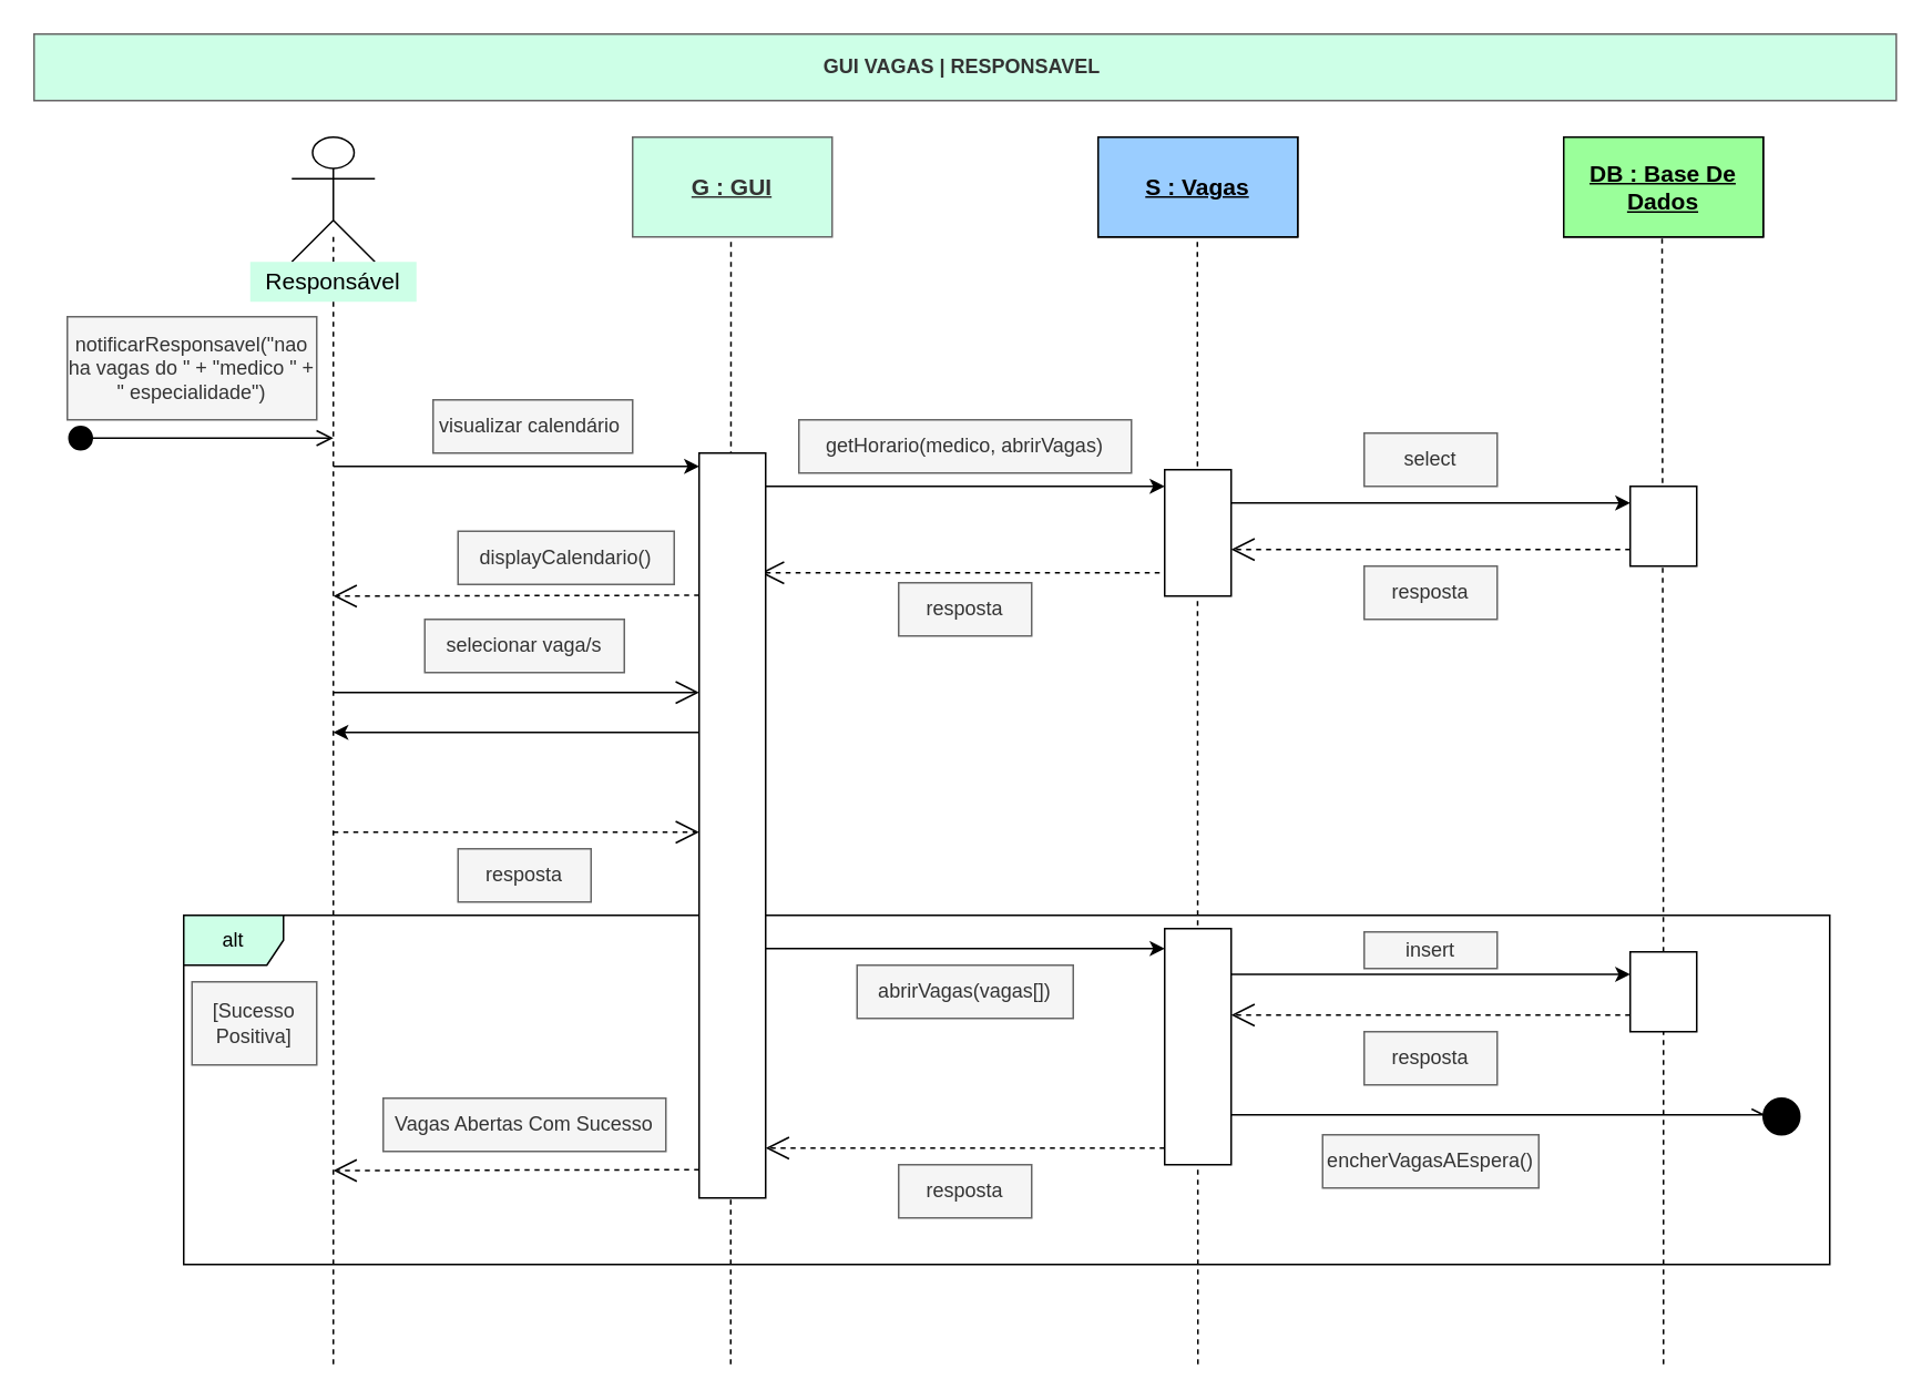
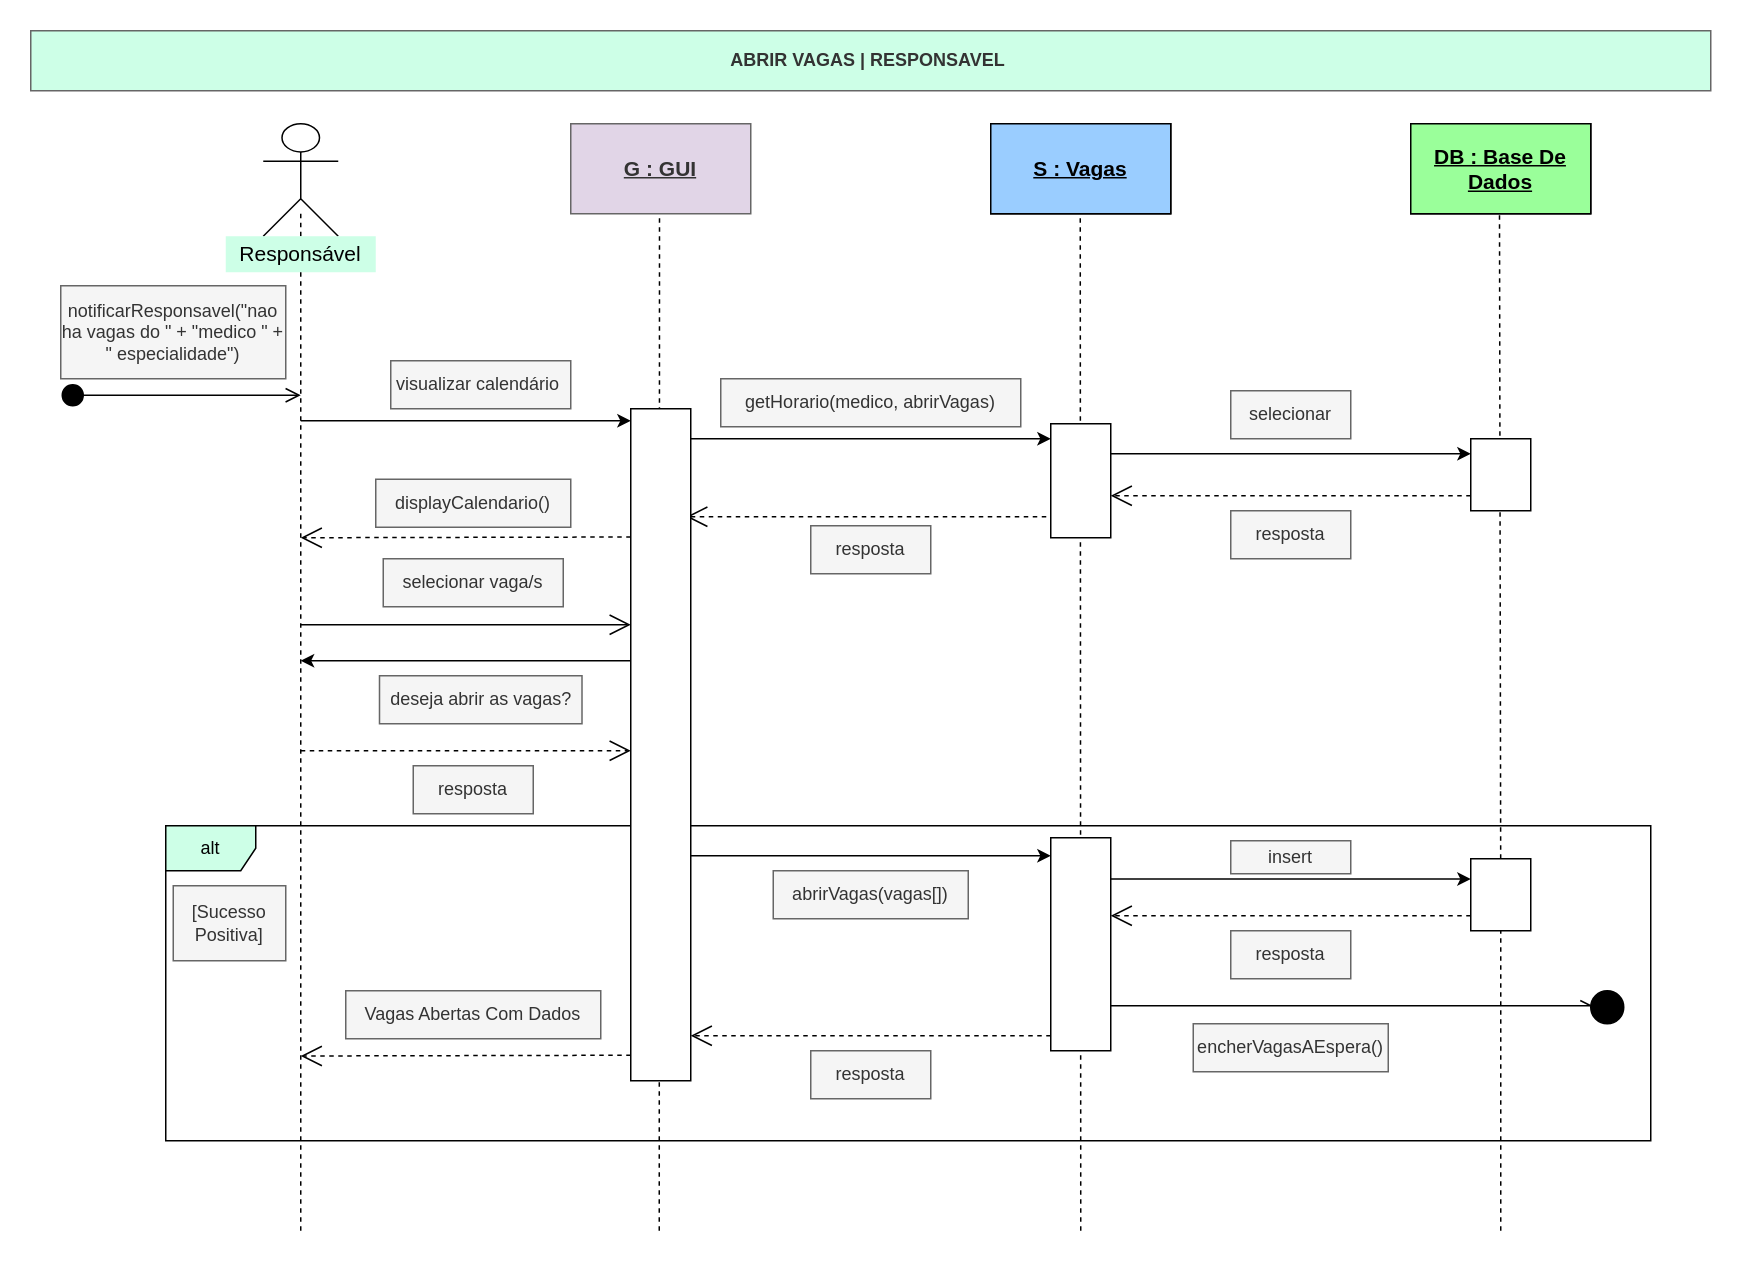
- <mxCell id="3" value="&lt;b&gt;GUI VAGAS | RESPONSAVEL&amp;nbsp;&lt;/b&gt;" style="text;html=1;align=center;verticalAlign=middle;whiteSpace=wrap;rounded=0;strokeColor=#666666;fontColor=#333333;fillColor=#CDFFE7;" parent="1" vertex="1"><mxGeometry width="1120" height="40" as="geometry" x="20" y="20" /></mxCell>
+ <mxCell id="3" value="&lt;b&gt;ABRIR VAGAS | RESPONSAVEL&amp;nbsp;&lt;/b&gt;" style="text;html=1;align=center;verticalAlign=middle;whiteSpace=wrap;rounded=0;strokeColor=#666666;fontColor=#333333;fillColor=#CDFFE7;" parent="1" vertex="1"><mxGeometry width="1120" height="40" as="geometry" x="20" y="20" /></mxCell>
- <mxCell id="6" value="&lt;font style=&quot;font-size: 14px&quot;&gt;&lt;u&gt;&lt;b&gt;G : GUI&lt;/b&gt;&lt;/u&gt;&lt;/font&gt;" style="rounded=0;whiteSpace=wrap;html=1;strokeColor=#666666;fontColor=#333333;fillColor=#CDFFE7;" parent="1" vertex="1"><mxGeometry x="380" y="82" width="120" height="60" as="geometry" /></mxCell>
+ <mxCell id="6" value="&lt;font style=&quot;font-size: 14px&quot;&gt;&lt;u&gt;&lt;b&gt;G : GUI&lt;/b&gt;&lt;/u&gt;&lt;/font&gt;" style="rounded=0;whiteSpace=wrap;html=1;strokeColor=#666666;fontColor=#333333;fillColor=#e1d5e7;" parent="1" vertex="1"><mxGeometry x="380" y="82" width="120" height="60" as="geometry" /></mxCell>
- <mxCell id="23" value="select" style="text;html=1;strokeColor=#666666;align=center;verticalAlign=middle;whiteSpace=wrap;rounded=0;fillColor=#f5f5f5;fontColor=#333333;" vertex="1" parent="1"><mxGeometry x="820" y="260" width="80" height="32" as="geometry" /></mxCell>
+ <mxCell id="23" value="selecionar" style="text;html=1;strokeColor=#666666;align=center;verticalAlign=middle;whiteSpace=wrap;rounded=0;fillColor=#f5f5f5;fontColor=#333333;" vertex="1" parent="1"><mxGeometry x="820" y="260" width="80" height="32" as="geometry" /></mxCell>
- <mxCell id="29" value="displayCalendario()" style="text;html=1;strokeColor=#666666;align=center;verticalAlign=middle;whiteSpace=wrap;rounded=0;fillColor=#f5f5f5;fontColor=#333333;" vertex="1" parent="1"><mxGeometry x="275" y="319" width="130" height="32" as="geometry" /></mxCell>
+ <mxCell id="29" value="displayCalendario()" style="text;html=1;strokeColor=#666666;align=center;verticalAlign=middle;whiteSpace=wrap;rounded=0;fillColor=#f5f5f5;fontColor=#333333;" vertex="1" parent="1"><mxGeometry x="250" y="319" width="130" height="32" as="geometry" /></mxCell>
+ <mxCell id="33" value="deseja abrir as vagas?" style="text;html=1;strokeColor=#666666;align=center;verticalAlign=middle;whiteSpace=wrap;rounded=0;fillColor=#f5f5f5;fontColor=#333333;" vertex="1" parent="1"><mxGeometry x="252.5" y="450" width="135" height="32" as="geometry" /></mxCell>
- <mxCell id="48" value="Vagas Abertas Com Sucesso" style="text;html=1;strokeColor=#666666;align=center;verticalAlign=middle;whiteSpace=wrap;rounded=0;fillColor=#f5f5f5;fontColor=#333333;" vertex="1" parent="1"><mxGeometry x="230" y="660" width="170" height="32" as="geometry" /></mxCell>
+ <mxCell id="48" value="Vagas Abertas Com Dados" style="text;html=1;strokeColor=#666666;align=center;verticalAlign=middle;whiteSpace=wrap;rounded=0;fillColor=#f5f5f5;fontColor=#333333;" vertex="1" parent="1"><mxGeometry x="230" y="660" width="170" height="32" as="geometry" /></mxCell>
